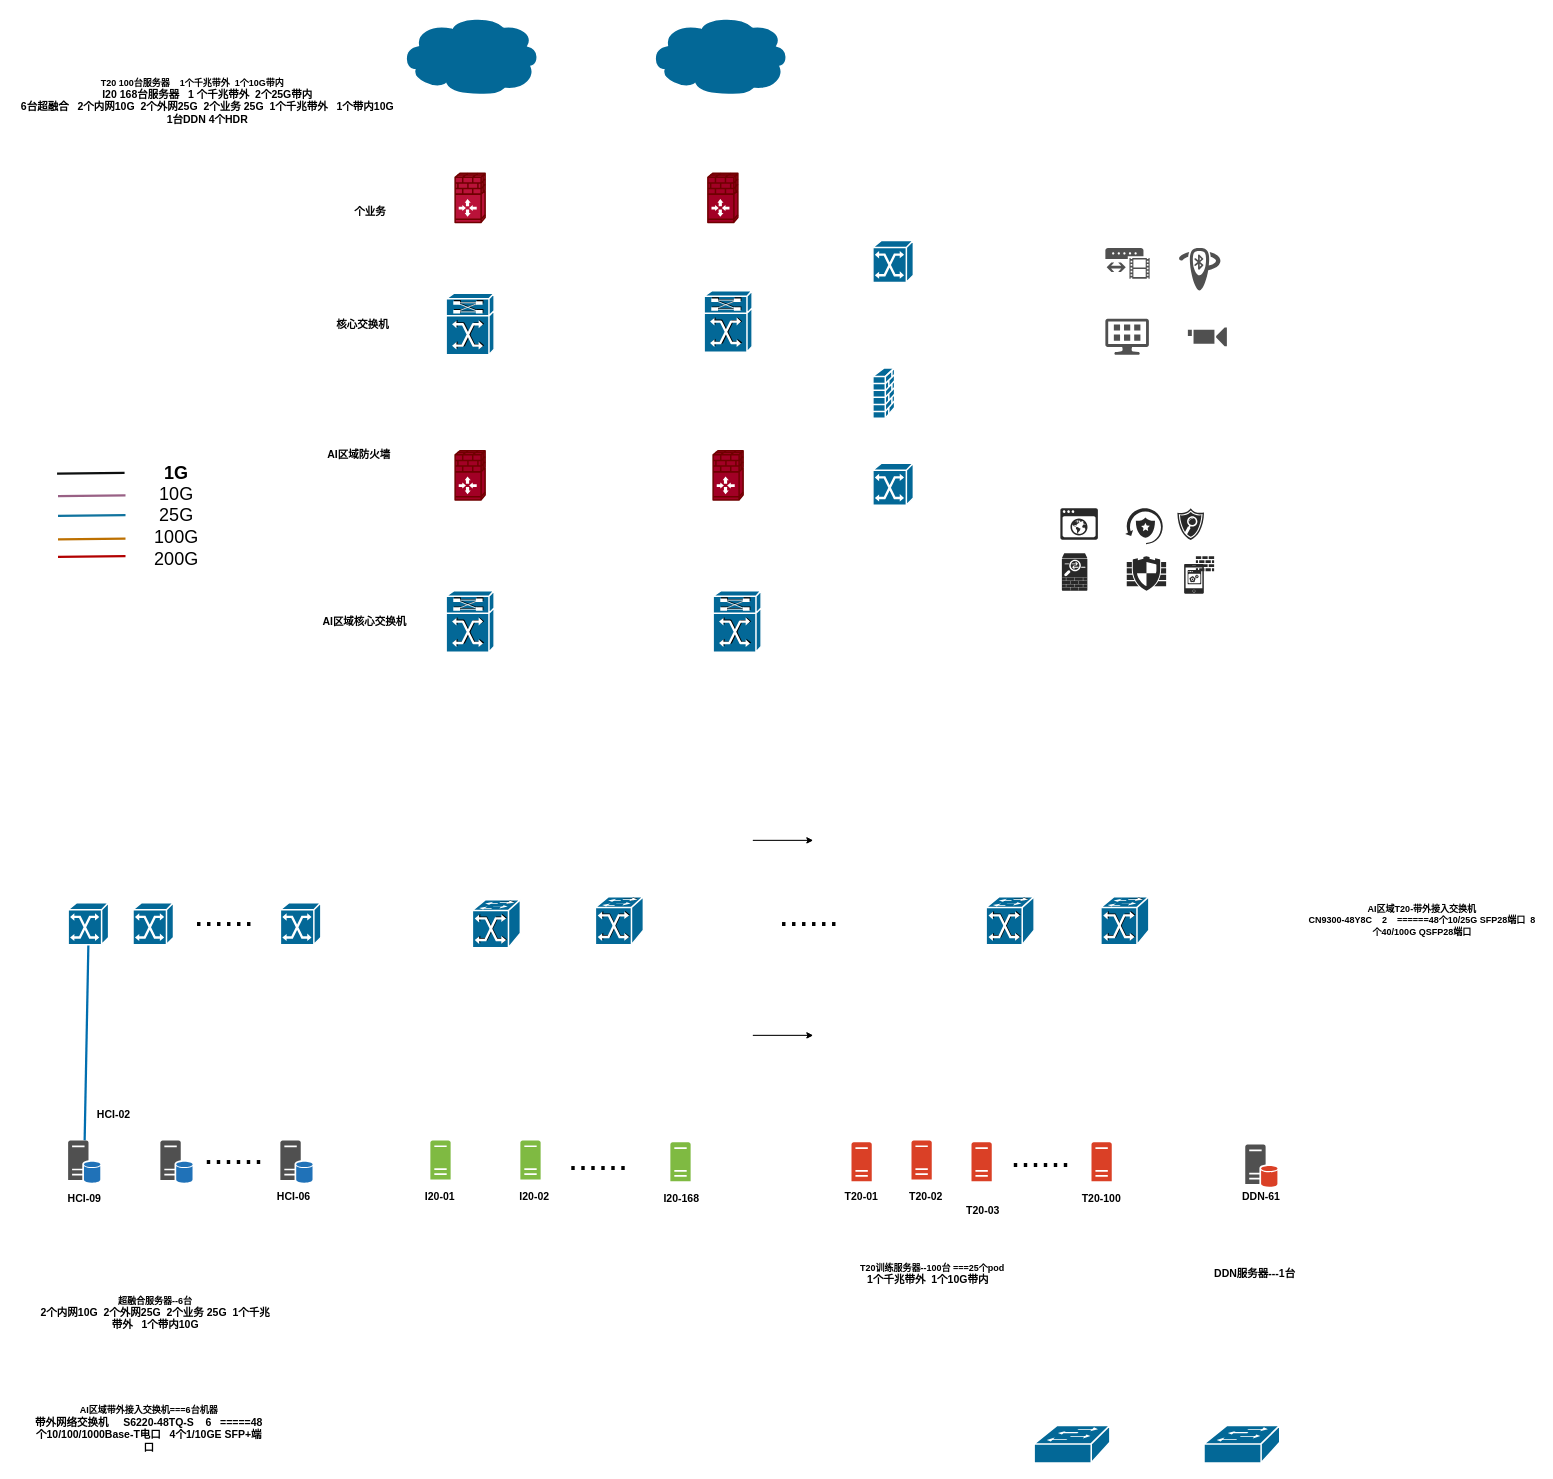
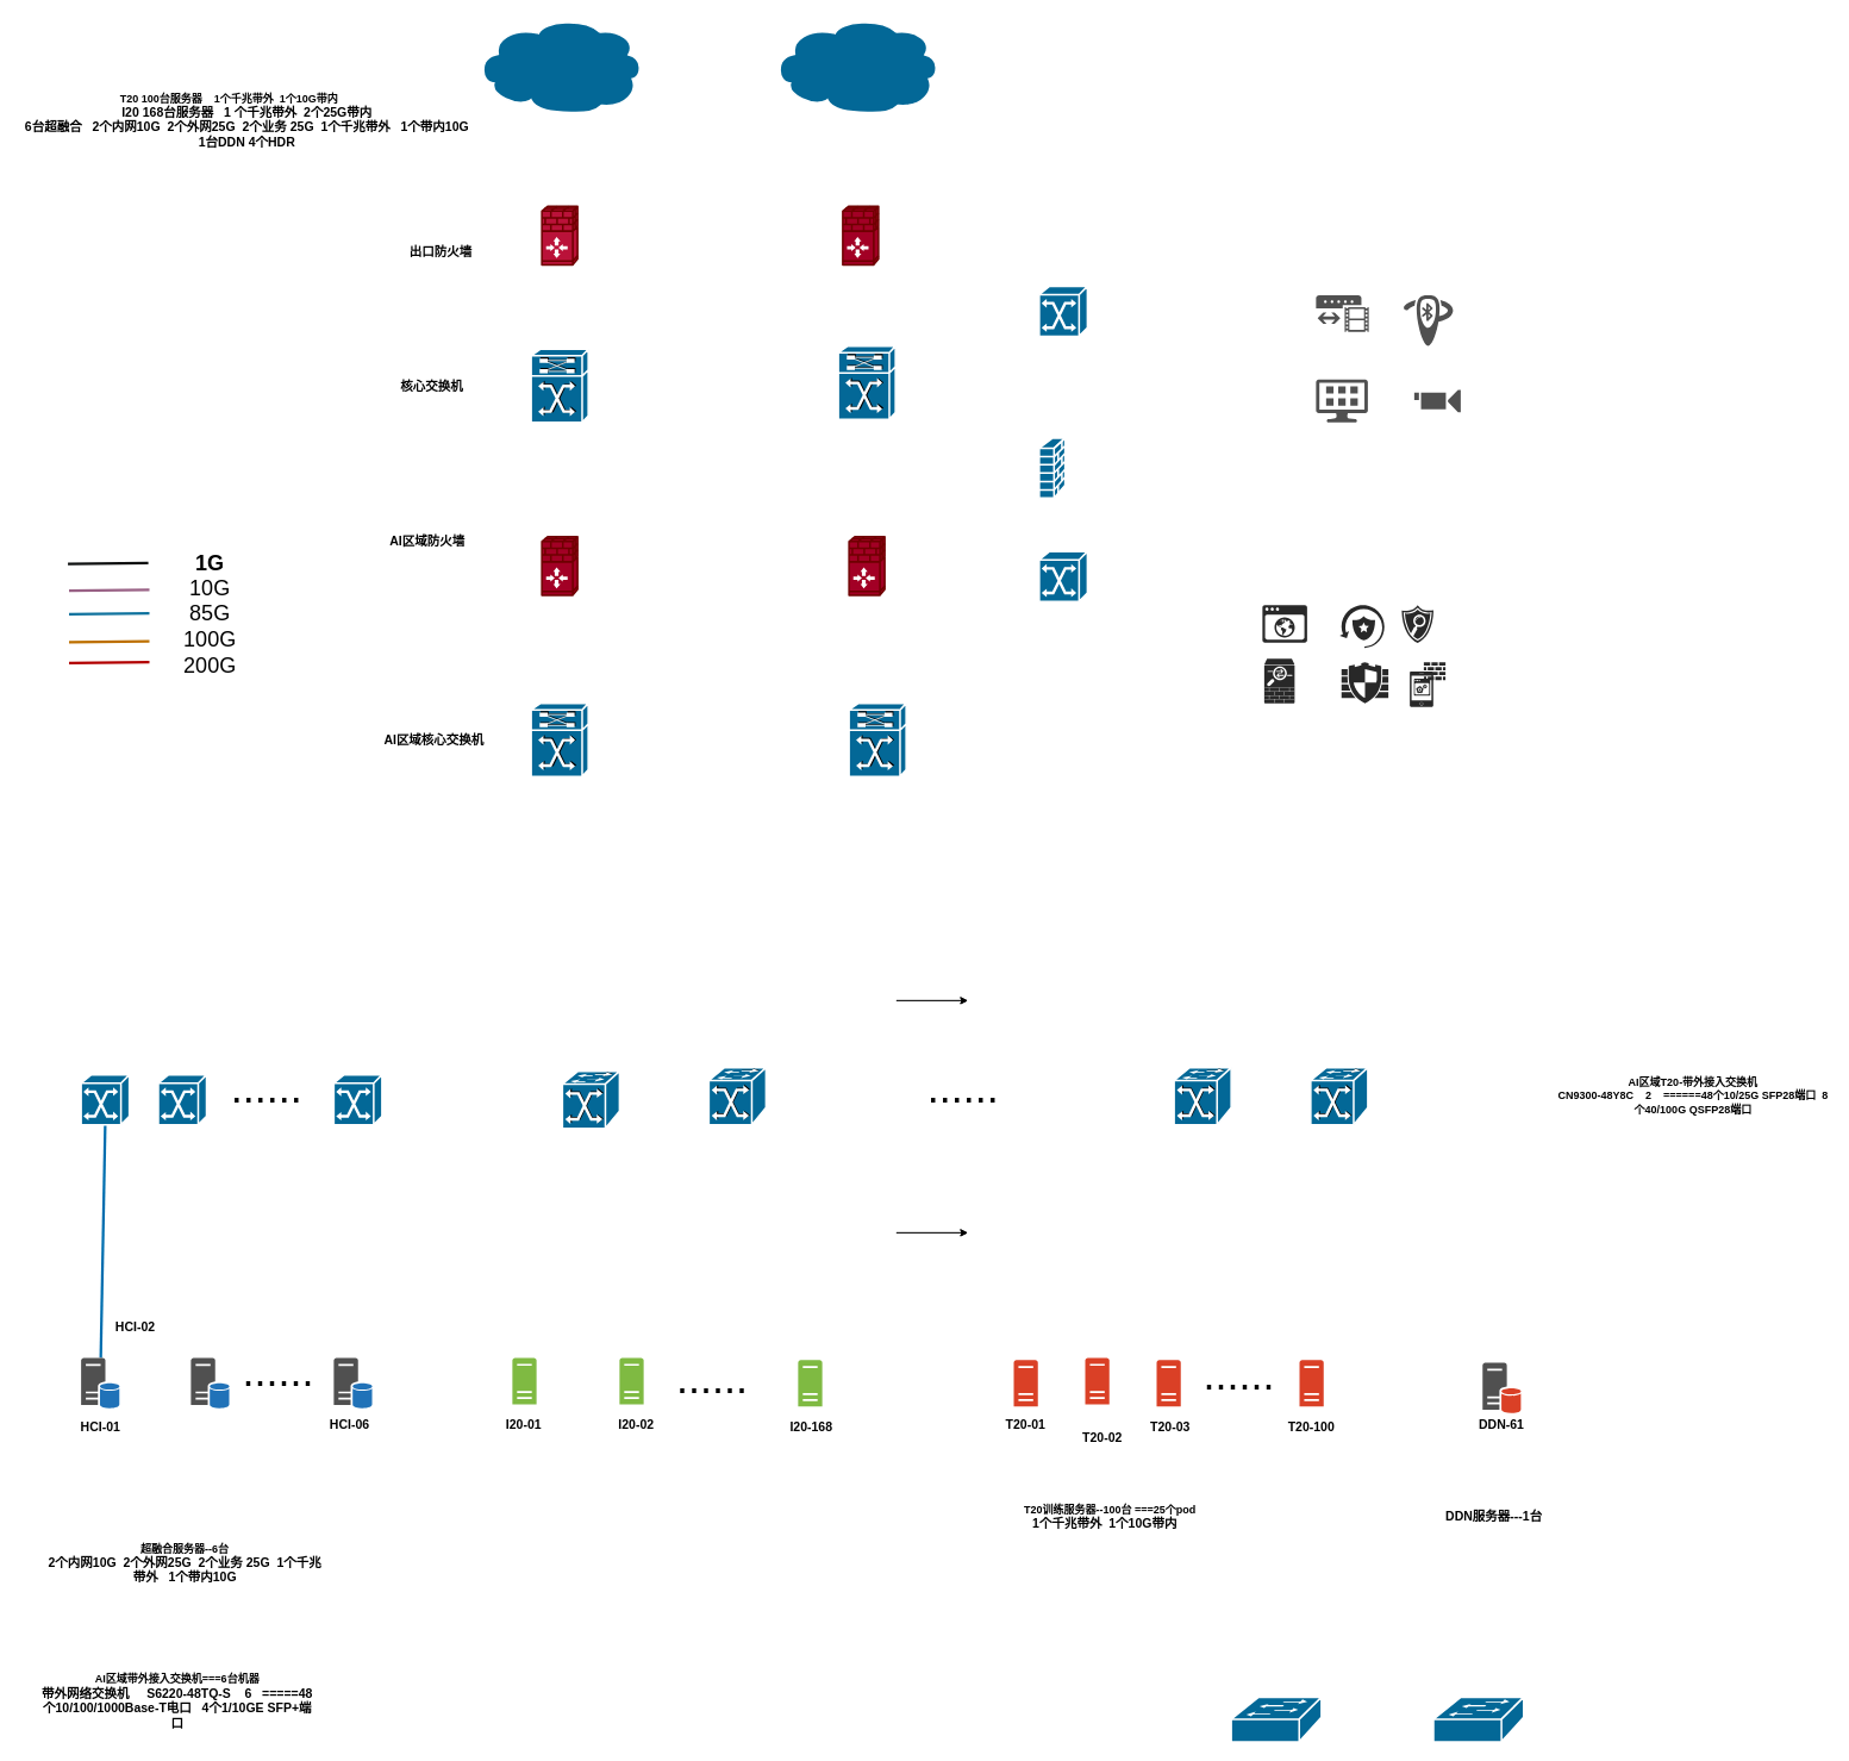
- <mxCell id="22" value="&lt;b&gt;&lt;font style=&quot;font-size: 14px;&quot;&gt;个业务&lt;/font&gt;&lt;/b&gt;" style="text;strokeColor=none;align=center;fillColor=none;html=1;verticalAlign=middle;whiteSpace=wrap;rounded=0;" vertex="1" parent="1"><mxGeometry x="453" y="266" width="80" height="30" as="geometry" /></mxCell>
+ <mxCell id="22" value="&lt;b&gt;&lt;font style=&quot;font-size: 14px;&quot;&gt;出口防火墙&lt;/font&gt;&lt;/b&gt;" style="text;strokeColor=none;align=center;fillColor=none;html=1;verticalAlign=middle;whiteSpace=wrap;rounded=0;" vertex="1" parent="1"><mxGeometry x="453" y="266" width="80" height="30" as="geometry" /></mxCell>
- <mxCell id="74" value="&lt;font style=&quot;&quot;&gt;&lt;font style=&quot;font-size: 24px;&quot;&gt;&lt;font style=&quot;&quot;&gt;&lt;b style=&quot;&quot;&gt;1G&lt;br&gt;&lt;/b&gt;10G&lt;br&gt;25G&lt;br&gt;100G&lt;br&gt;&lt;/font&gt;200G&lt;/font&gt;&lt;br&gt;&lt;/font&gt;" style="text;strokeColor=none;align=center;fillColor=none;html=1;verticalAlign=middle;whiteSpace=wrap;rounded=0;" vertex="1" parent="1"><mxGeometry x="165.25" y="637" width="138.5" height="100" as="geometry" /></mxCell>
+ <mxCell id="74" value="&lt;font style=&quot;&quot;&gt;&lt;font style=&quot;font-size: 24px;&quot;&gt;&lt;font style=&quot;&quot;&gt;&lt;b style=&quot;&quot;&gt;1G&lt;br&gt;&lt;/b&gt;10G&lt;br&gt;85G&lt;br&gt;100G&lt;br&gt;&lt;/font&gt;200G&lt;/font&gt;&lt;br&gt;&lt;/font&gt;" style="text;strokeColor=none;align=center;fillColor=none;html=1;verticalAlign=middle;whiteSpace=wrap;rounded=0;" vertex="1" parent="1"><mxGeometry x="165.25" y="637" width="138.5" height="100" as="geometry" /></mxCell>
- <mxCell id="59" value="&lt;b&gt;&lt;font style=&quot;font-size: 14px;&quot;&gt;T20-02&lt;/font&gt;&lt;/b&gt;" style="text;strokeColor=none;align=center;fillColor=none;html=1;verticalAlign=middle;whiteSpace=wrap;rounded=0;" vertex="1" parent="1"><mxGeometry x="1198.5" y="1579.5" width="70" height="30" as="geometry" /></mxCell>
+ <mxCell id="59" value="&lt;b&gt;&lt;font style=&quot;font-size: 14px;&quot;&gt;T20-02&lt;/font&gt;&lt;/b&gt;" style="text;strokeColor=none;align=center;fillColor=none;html=1;verticalAlign=middle;whiteSpace=wrap;rounded=0;" vertex="1" parent="1"><mxGeometry x="1198.5" y="1594.5" width="70" height="30" as="geometry" /></mxCell>
- <mxCell id="43" value="&lt;b&gt;&lt;font style=&quot;font-size: 14px;&quot;&gt;HCI-09&lt;/font&gt;&lt;/b&gt;" style="text;strokeColor=none;align=center;fillColor=none;html=1;verticalAlign=middle;whiteSpace=wrap;rounded=0;" vertex="1" parent="1"><mxGeometry x="76.5" y="1582.5" width="70" height="30" as="geometry" /></mxCell>
+ <mxCell id="43" value="&lt;b&gt;&lt;font style=&quot;font-size: 14px;&quot;&gt;HCI-01&lt;/font&gt;&lt;/b&gt;" style="text;strokeColor=none;align=center;fillColor=none;html=1;verticalAlign=middle;whiteSpace=wrap;rounded=0;" vertex="1" parent="1"><mxGeometry x="76.5" y="1582.5" width="70" height="30" as="geometry" /></mxCell>
- <mxCell id="60" value="&lt;b&gt;&lt;font style=&quot;font-size: 14px;&quot;&gt;T20-03&lt;/font&gt;&lt;/b&gt;" style="text;strokeColor=none;align=center;fillColor=none;html=1;verticalAlign=middle;whiteSpace=wrap;rounded=0;" vertex="1" parent="1"><mxGeometry x="1274.5" y="1597.5" width="70" height="30" as="geometry" /></mxCell>
+ <mxCell id="60" value="&lt;b&gt;&lt;font style=&quot;font-size: 14px;&quot;&gt;T20-03&lt;/font&gt;&lt;/b&gt;" style="text;strokeColor=none;align=center;fillColor=none;html=1;verticalAlign=middle;whiteSpace=wrap;rounded=0;" vertex="1" parent="1"><mxGeometry x="1274.5" y="1582.5" width="70" height="30" as="geometry" /></mxCell>
